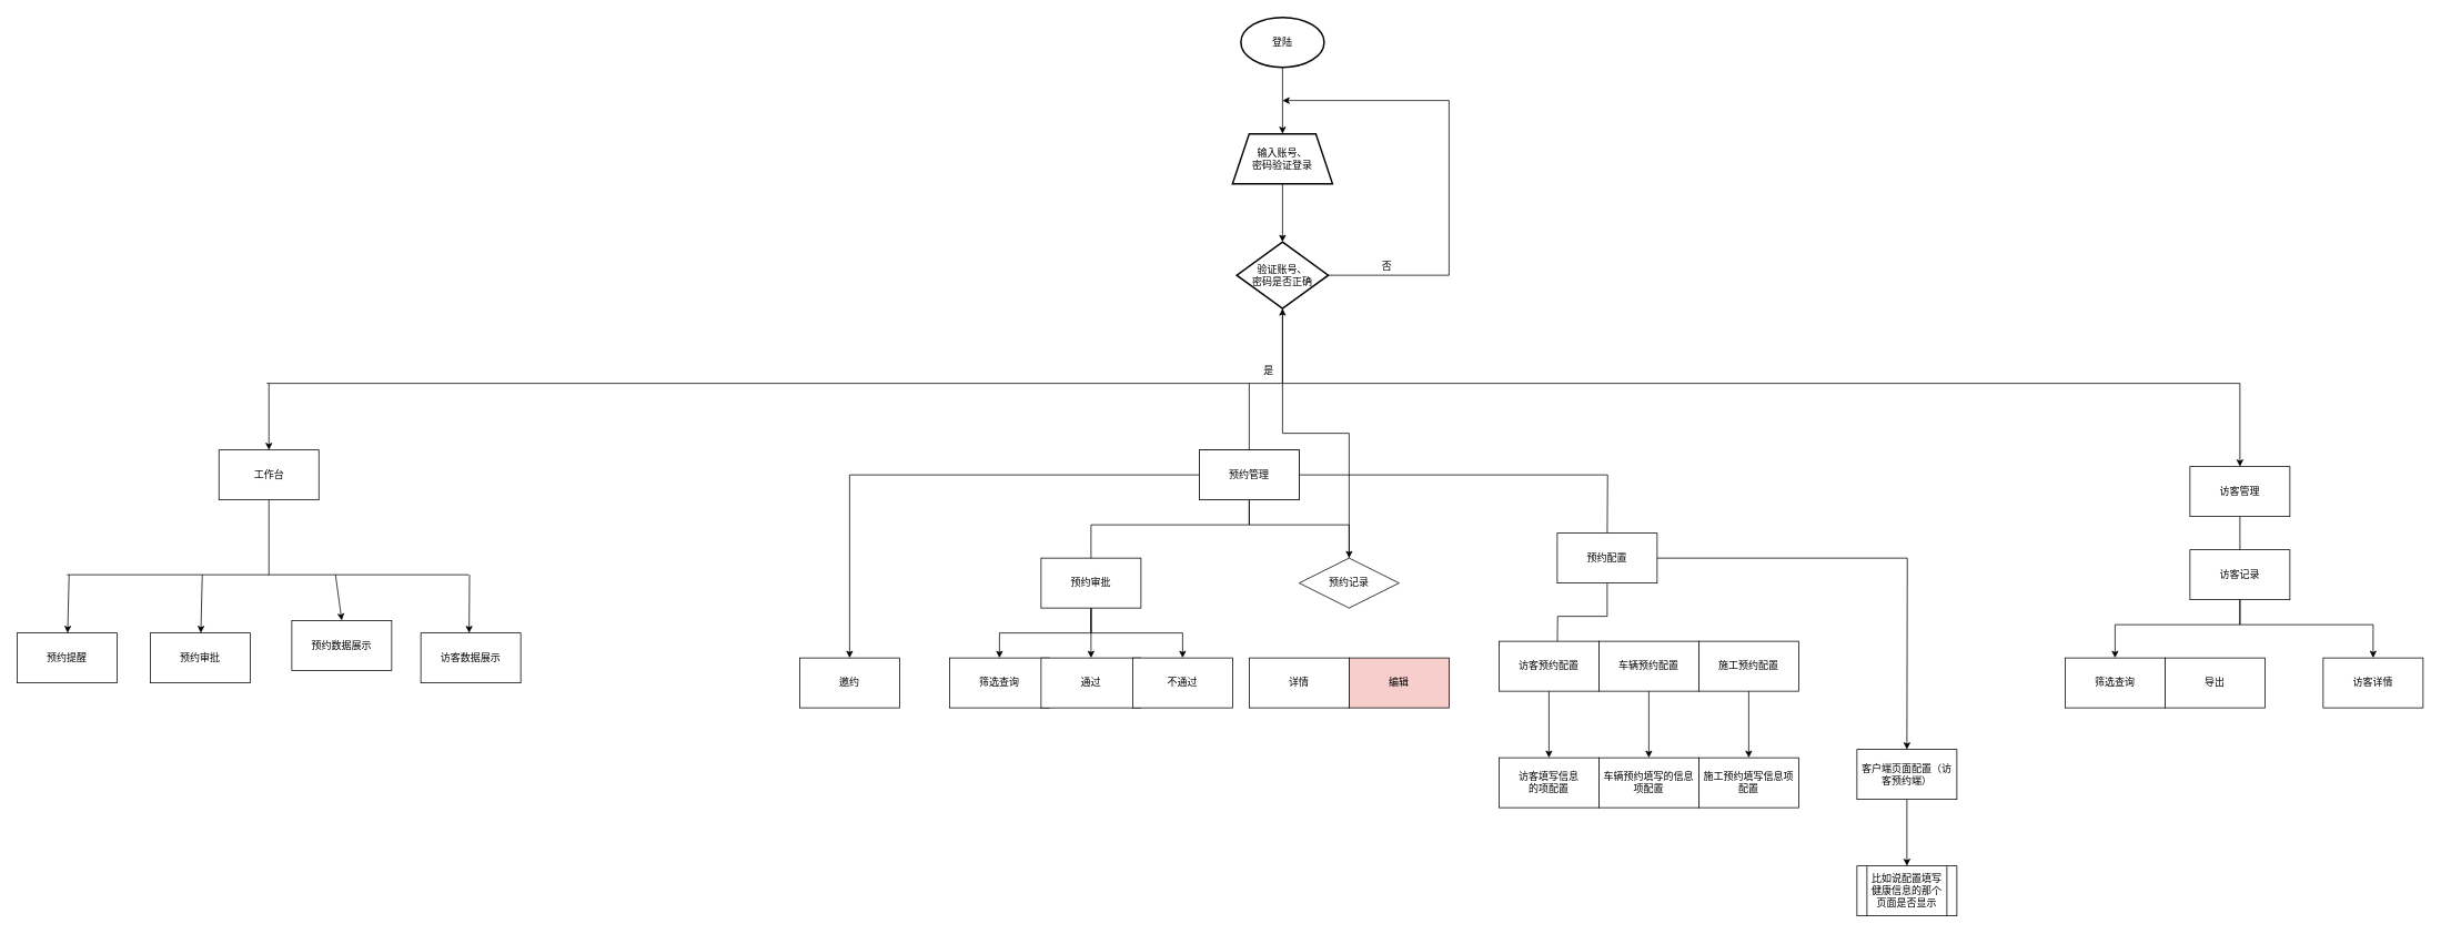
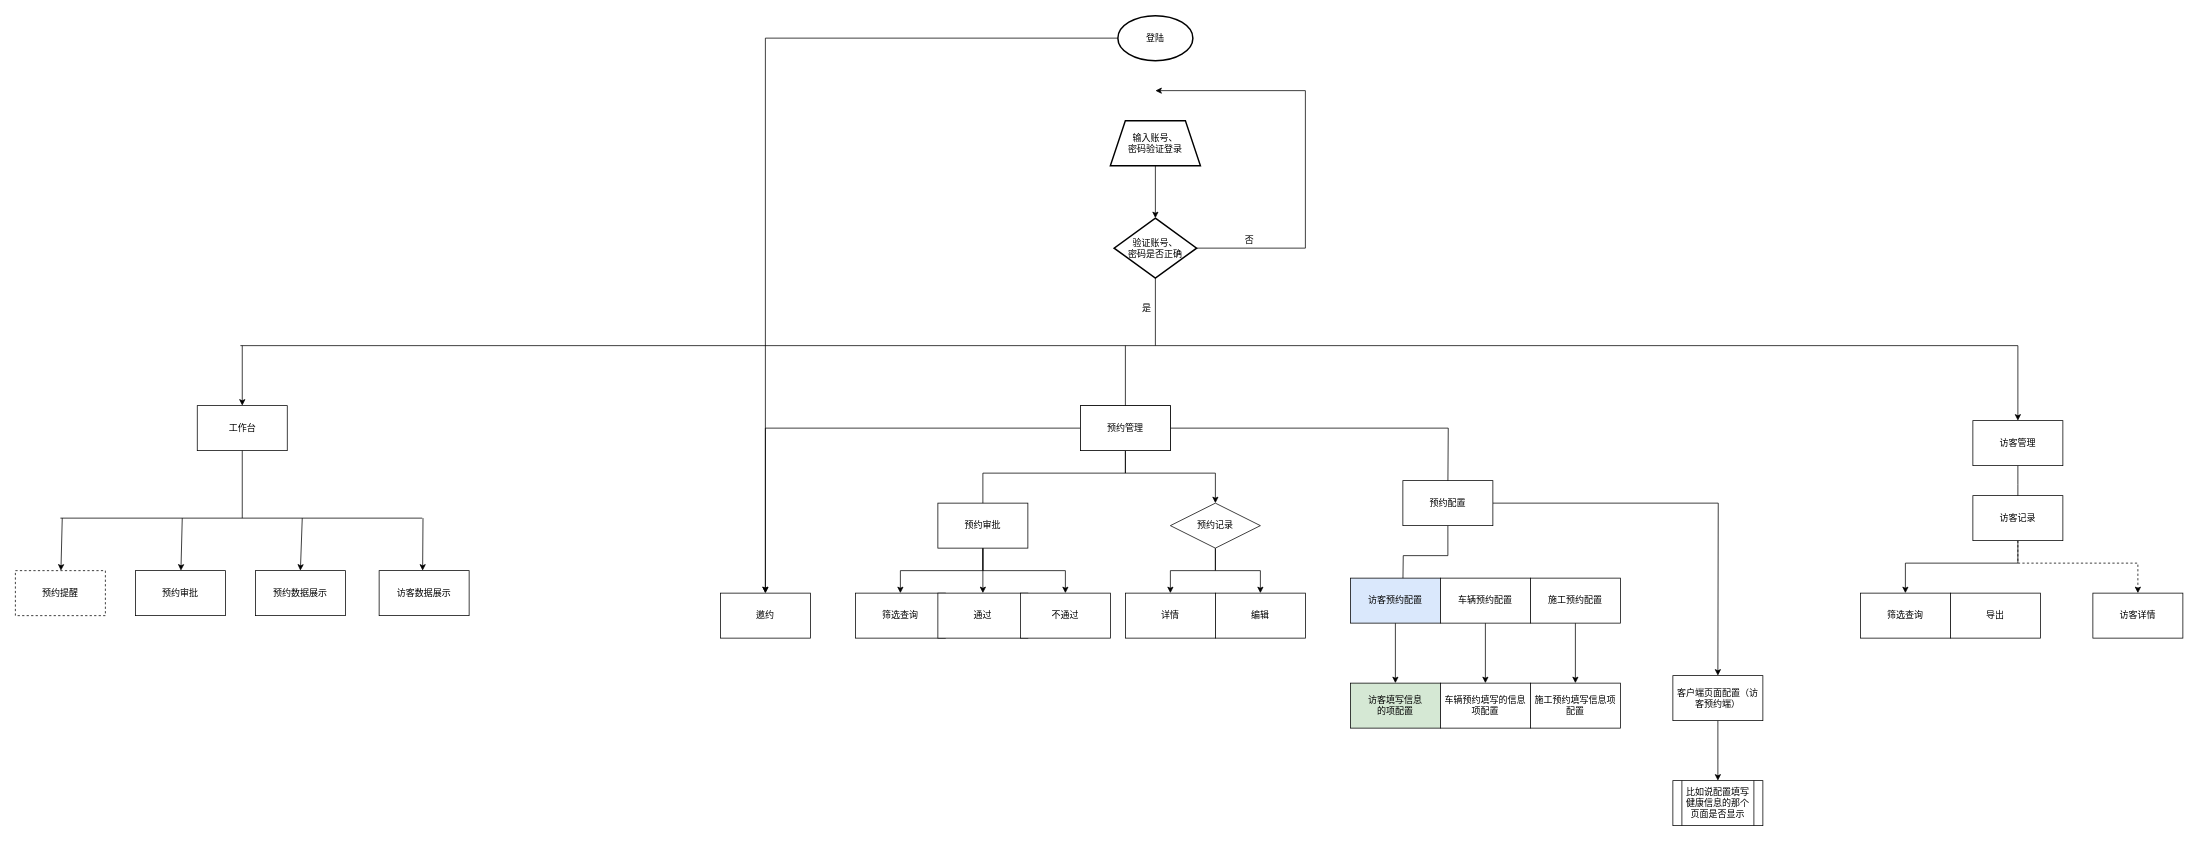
- <mxCell id="2" value="" style="edgeStyle=orthogonalEdgeStyle;rounded=0;orthogonalLoop=1;jettySize=auto;html=1;" edge="1" parent="1" source="3" target="5"><mxGeometry relative="1" as="geometry" /></mxCell>
+ <mxCell id="2" value="" style="edgeStyle=orthogonalEdgeStyle;rounded=0;orthogonalLoop=1;jettySize=auto;html=1;" edge="1" parent="1" source="3" target="53"><mxGeometry relative="1" as="geometry" /></mxCell>
- <mxCell id="10" value="是" style="text;html=1;align=center;verticalAlign=middle;resizable=0;points=[];autosize=1;strokeColor=none;" vertex="1" parent="1"><mxGeometry x="1508" y="435" width="30" height="20" as="geometry" /></mxCell>
+ <mxCell id="10" value="是" style="text;html=1;align=center;verticalAlign=middle;resizable=0;points=[];autosize=1;strokeColor=none;" vertex="1" parent="1"><mxGeometry x="1513" y="400" width="30" height="20" as="geometry" /></mxCell>
- <mxCell id="40" style="edgeStyle=orthogonalEdgeStyle;rounded=0;orthogonalLoop=1;jettySize=auto;html=1;" edge="1" parent="1" source="41" target="7"><mxGeometry relative="1" as="geometry" /></mxCell>
+ <mxCell id="40" style="edgeStyle=orthogonalEdgeStyle;rounded=0;orthogonalLoop=1;jettySize=auto;html=1;entryX=0.5;entryY=0;entryDx=0;entryDy=0;" edge="1" parent="1" source="41" target="46"><mxGeometry relative="1" as="geometry" /></mxCell>
- <mxCell id="43" style="edgeStyle=orthogonalEdgeStyle;rounded=0;orthogonalLoop=1;jettySize=auto;html=1;entryX=0.5;entryY=0;entryDx=0;entryDy=0;" edge="1" parent="1" source="44" target="52"><mxGeometry relative="1" as="geometry"><Array as="points"><mxPoint x="2690" y="750" /><mxPoint x="2850" y="750" /></Array></mxGeometry></mxCell>
+ <mxCell id="43" style="edgeStyle=orthogonalEdgeStyle;rounded=0;orthogonalLoop=1;jettySize=auto;html=1;entryX=0.5;entryY=0;entryDx=0;entryDy=0;dashed=1;" edge="1" parent="1" source="44" target="52"><mxGeometry relative="1" as="geometry"><Array as="points"><mxPoint x="2690" y="750" /><mxPoint x="2850" y="750" /></Array></mxGeometry></mxCell>
+ <mxCell id="39" style="edgeStyle=orthogonalEdgeStyle;rounded=0;orthogonalLoop=1;jettySize=auto;html=1;exitX=0.5;exitY=1;exitDx=0;exitDy=0;entryX=0.5;entryY=0;entryDx=0;entryDy=0;" edge="1" parent="1" source="41" target="45"><mxGeometry relative="1" as="geometry" /></mxCell>
- <mxCell id="23" value="预约数据展示" style="whiteSpace=wrap;html=1;" vertex="1" parent="1"><mxGeometry x="350" y="745" width="120" height="60" as="geometry" /></mxCell>
+ <mxCell id="23" value="预约数据展示" style="whiteSpace=wrap;html=1;" vertex="1" parent="1"><mxGeometry x="340" y="760" width="120" height="60" as="geometry" /></mxCell>
- <mxCell id="20" value="预约提醒" style="whiteSpace=wrap;html=1;" vertex="1" parent="1"><mxGeometry x="20" y="760" width="120" height="60" as="geometry" /></mxCell>
+ <mxCell id="20" value="预约提醒" style="whiteSpace=wrap;html=1;dashed=1;" vertex="1" parent="1"><mxGeometry x="20" y="760" width="120" height="60" as="geometry" /></mxCell>
- <mxCell id="58" value="访客预约配置" style="whiteSpace=wrap;html=1;" vertex="1" parent="1"><mxGeometry x="1800" y="770" width="120" height="60" as="geometry" /></mxCell>
+ <mxCell id="58" value="访客预约配置" style="whiteSpace=wrap;html=1;fillColor=#dae8fc;" vertex="1" parent="1"><mxGeometry x="1800" y="770" width="120" height="60" as="geometry" /></mxCell>
- <mxCell id="46" value="编辑" style="whiteSpace=wrap;html=1;fillColor=#f8cecc;" vertex="1" parent="1"><mxGeometry x="1620" y="790" width="120" height="60" as="geometry" /></mxCell>
+ <mxCell id="46" value="编辑" style="whiteSpace=wrap;html=1;" vertex="1" parent="1"><mxGeometry x="1620" y="790" width="120" height="60" as="geometry" /></mxCell>
- <mxCell id="63" value="访客填写信息&lt;br&gt;的项配置" style="whiteSpace=wrap;html=1;" vertex="1" parent="1"><mxGeometry x="1800" y="910" width="120" height="60" as="geometry" /></mxCell>
+ <mxCell id="63" value="访客填写信息&lt;br&gt;的项配置" style="whiteSpace=wrap;html=1;fillColor=#d5e8d4;" vertex="1" parent="1"><mxGeometry x="1800" y="910" width="120" height="60" as="geometry" /></mxCell>
